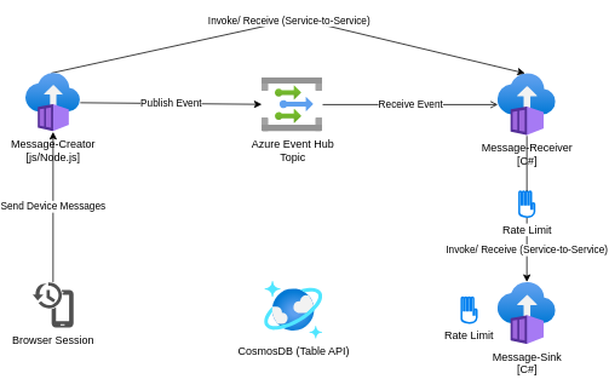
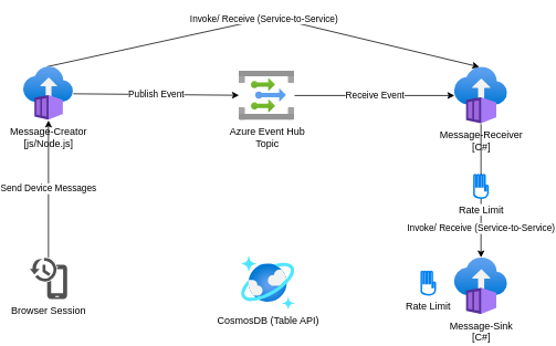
- <mxCell id="7" value="Receive Event" style="edgeStyle=none;html=1;endArrow=open;" parent="1" source="8" target="3" edge="1"><mxGeometry relative="1" as="geometry" /></mxCell>
+ <mxCell id="7" value="Receive Event" style="edgeStyle=none;html=1;" parent="1" source="8" target="3" edge="1"><mxGeometry relative="1" as="geometry" /></mxCell>
